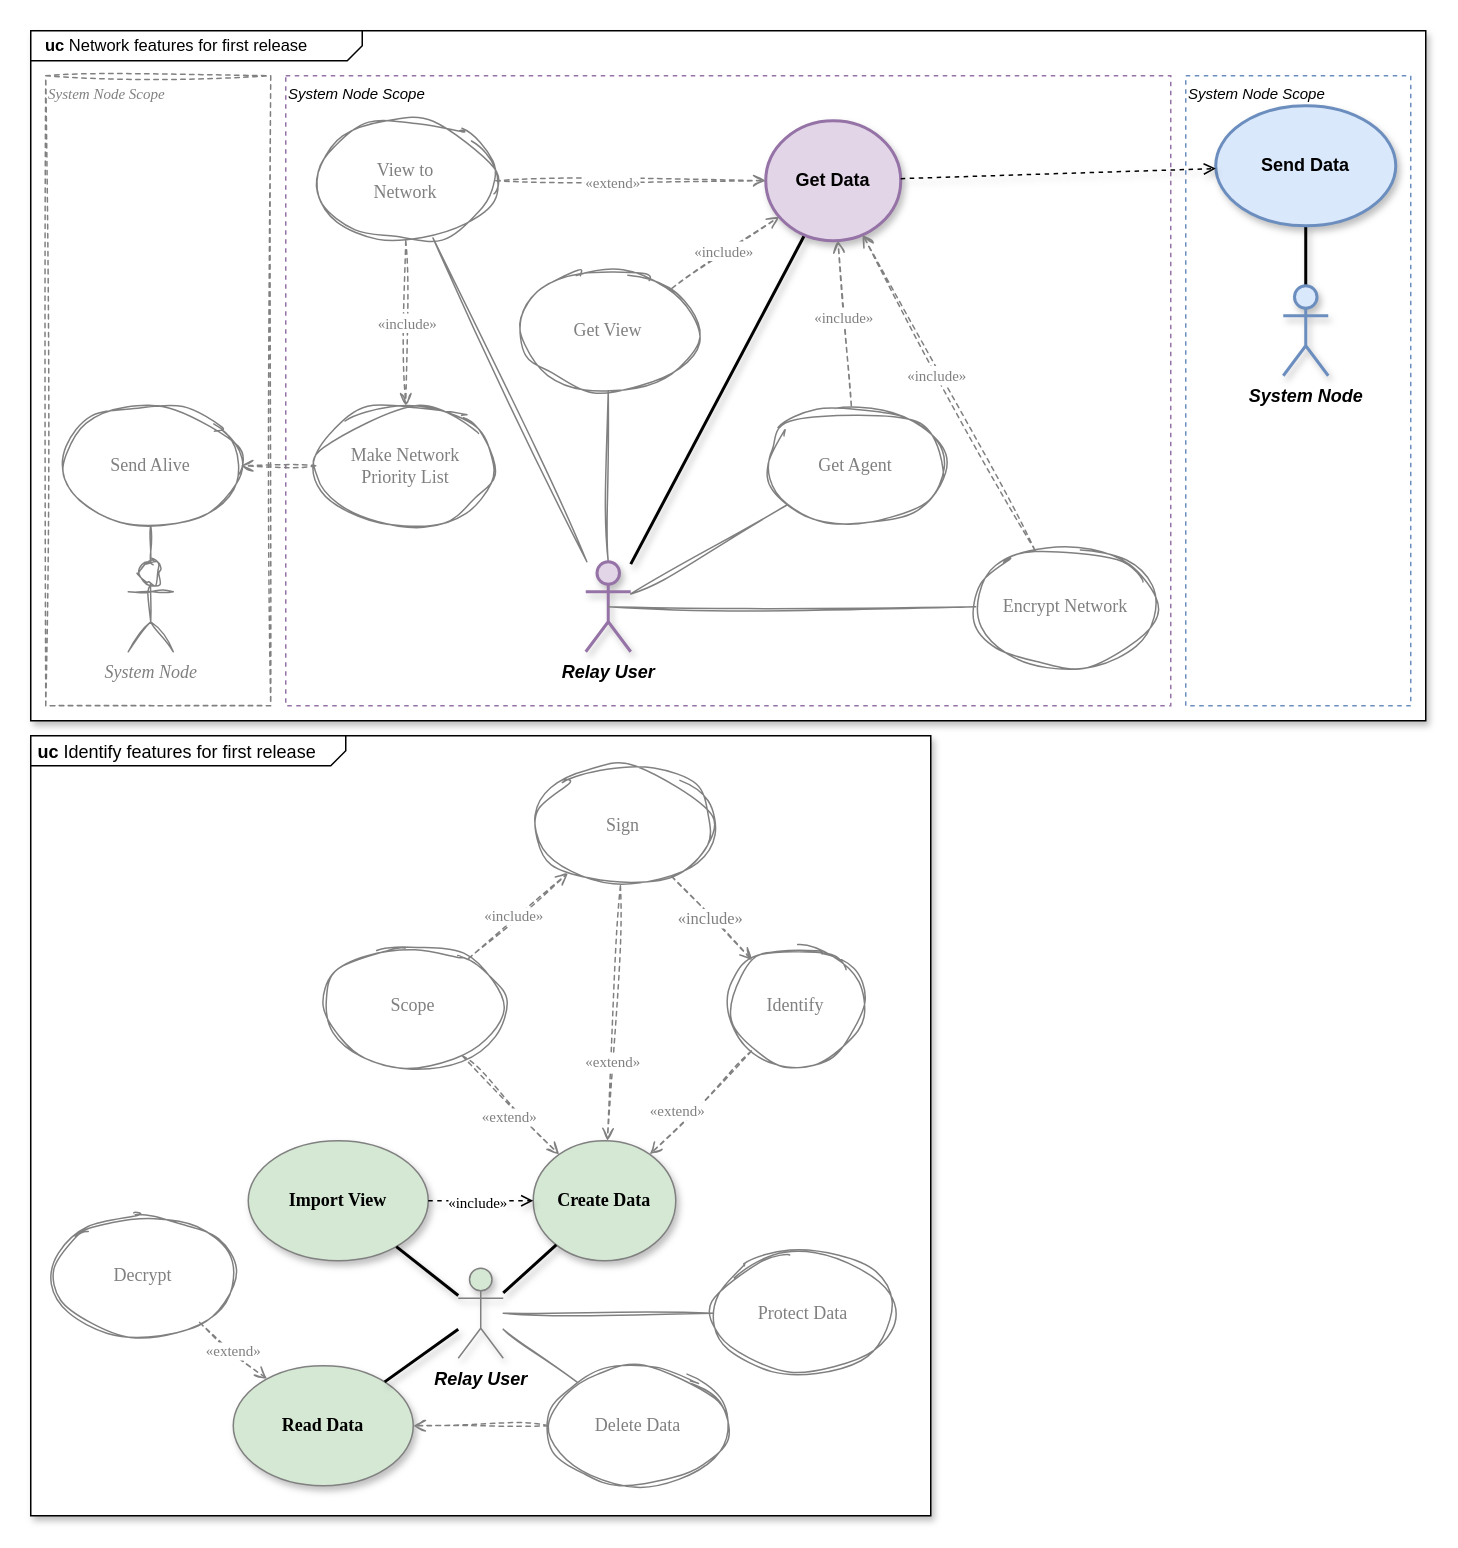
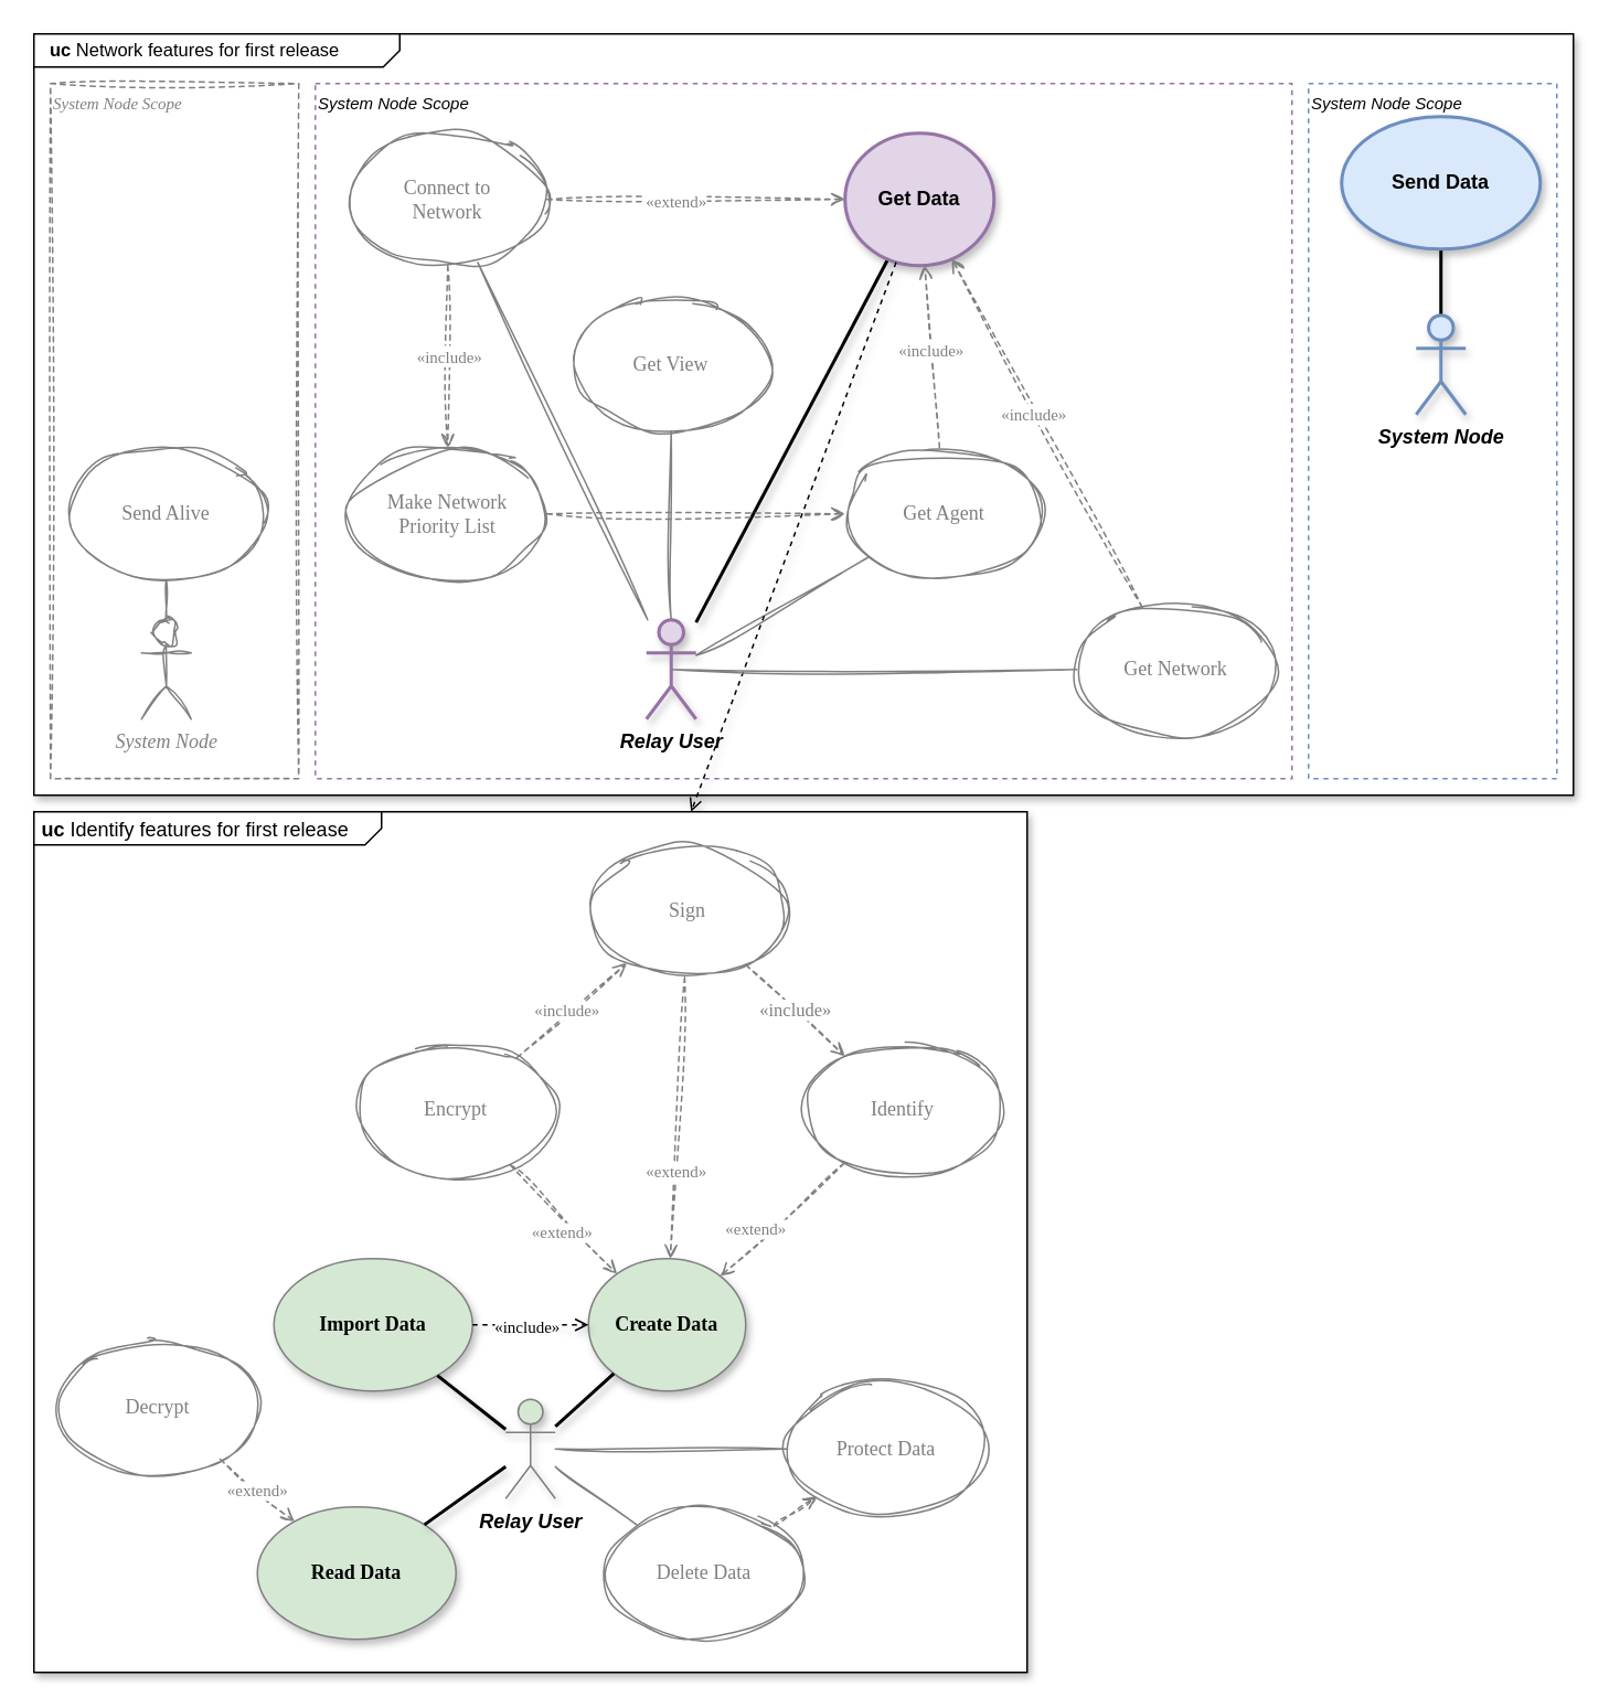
- <mxCell id="26" style="edgeStyle=none;rounded=0;orthogonalLoop=1;jettySize=auto;html=1;strokeColor=default;align=center;verticalAlign=middle;fontFamily=Comic Sans MS;fontSize=11;fontColor=#808080;labelBackgroundColor=default;endArrow=open;endFill=0;dashed=1;fillColor=#e1d5e7;strokeWidth=1;shadow=1;" edge="1" parent="1" source="12" target="19"><mxGeometry relative="1" as="geometry"><mxPoint x="553" y="290" as="sourcePoint" /><mxPoint x="547" y="250" as="targetPoint" /></mxGeometry></mxCell>
+ <mxCell id="26" style="edgeStyle=none;rounded=0;orthogonalLoop=1;jettySize=auto;html=1;strokeColor=default;align=center;verticalAlign=middle;fontFamily=Comic Sans MS;fontSize=11;fontColor=#808080;labelBackgroundColor=default;endArrow=open;endFill=0;dashed=1;fillColor=#e1d5e7;strokeWidth=1;shadow=1;" edge="1" parent="1" source="12" target="36"><mxGeometry relative="1" as="geometry"><mxPoint x="553" y="290" as="sourcePoint" /><mxPoint x="547" y="250" as="targetPoint" /></mxGeometry></mxCell>
- <mxCell id="11" value="View to&lt;div&gt;Network&lt;/div&gt;" style="ellipse;whiteSpace=wrap;html=1;fontStyle=0;strokeWidth=1;sketch=1;curveFitting=1;jiggle=2;fontFamily=Comic Sans MS;fillColor=none;strokeColor=#808080;fontColor=#808080;" vertex="1" parent="1"><mxGeometry x="210" y="80" width="120" height="80" as="geometry" /></mxCell>
+ <mxCell id="11" value="Connect to&lt;div&gt;Network&lt;/div&gt;" style="ellipse;whiteSpace=wrap;html=1;fontStyle=0;strokeWidth=1;sketch=1;curveFitting=1;jiggle=2;fontFamily=Comic Sans MS;fillColor=none;strokeColor=#808080;fontColor=#808080;" vertex="1" parent="1"><mxGeometry x="210" y="80" width="120" height="80" as="geometry" /></mxCell>
- <mxCell id="14" style="edgeStyle=none;rounded=0;orthogonalLoop=1;jettySize=auto;html=1;strokeColor=#808080;align=center;verticalAlign=middle;fontFamily=Comic Sans MS;fontSize=11;fontColor=#808080;labelBackgroundColor=default;endArrow=open;endFill=0;dashed=1;sketch=1;curveFitting=1;jiggle=2;fillColor=#f5f5f5;strokeWidth=1;" edge="1" parent="1" source="16" target="12"><mxGeometry relative="1" as="geometry" /></mxCell>
- <mxCell id="15" value="&lt;font style=&quot;font-size: 10px;&quot;&gt;«include»&lt;/font&gt;" style="edgeLabel;html=1;align=center;verticalAlign=middle;resizable=0;points=[];fontFamily=Comic Sans MS;fontSize=11;fontColor=#808080;labelBackgroundColor=default;" vertex="1" connectable="0" parent="14"><mxGeometry x="0.14" relative="1" as="geometry"><mxPoint x="-7" y="2" as="offset" /></mxGeometry></mxCell>
- <mxCell id="29" style="edgeStyle=none;rounded=0;orthogonalLoop=1;jettySize=auto;html=1;strokeColor=#808080;align=center;verticalAlign=middle;fontFamily=Comic Sans MS;fontSize=11;fontColor=#808080;labelBackgroundColor=default;endArrow=open;endFill=0;dashed=1;sketch=1;curveFitting=1;jiggle=2;fillColor=#f5f5f5;strokeWidth=1;" edge="1" parent="1" source="20" target="21"><mxGeometry relative="1" as="geometry"><mxPoint x="320" y="170" as="sourcePoint" /><mxPoint x="320" y="130" as="targetPoint" /></mxGeometry></mxCell>
+ <mxCell id="29" style="edgeStyle=none;rounded=0;orthogonalLoop=1;jettySize=auto;html=1;strokeColor=#808080;align=center;verticalAlign=middle;fontFamily=Comic Sans MS;fontSize=11;fontColor=#808080;labelBackgroundColor=default;endArrow=open;endFill=0;dashed=1;sketch=1;curveFitting=1;jiggle=2;fillColor=#f5f5f5;strokeWidth=1;" edge="1" parent="1" source="20" target="13"><mxGeometry relative="1" as="geometry"><mxPoint x="320" y="170" as="sourcePoint" /><mxPoint x="320" y="130" as="targetPoint" /></mxGeometry></mxCell>
- <mxCell id="32" value="Encrypt Network" style="ellipse;whiteSpace=wrap;html=1;fontStyle=0;strokeWidth=1;sketch=1;curveFitting=1;jiggle=2;fontFamily=Comic Sans MS;fillColor=none;strokeColor=#808080;fontColor=#808080;" vertex="1" parent="1"><mxGeometry x="650" y="364" width="120" height="80" as="geometry" /></mxCell>
+ <mxCell id="32" value="Get Network" style="ellipse;whiteSpace=wrap;html=1;fontStyle=0;strokeWidth=1;sketch=1;curveFitting=1;jiggle=2;fontFamily=Comic Sans MS;fillColor=none;strokeColor=#808080;fontColor=#808080;" vertex="1" parent="1"><mxGeometry x="650" y="364" width="120" height="80" as="geometry" /></mxCell>
- <mxCell id="47" value="Scope" style="ellipse;whiteSpace=wrap;html=1;strokeWidth=1;labelBackgroundColor=none;fillColor=none;strokeColor=#808080;fontFamily=Comic Sans MS;comic=1;shadow=0;sketch=1;curveFitting=1;jiggle=2;fontColor=#808080;fontStyle=0" vertex="1" parent="1"><mxGeometry x="215" y="630" width="120" height="80" as="geometry" /></mxCell>
+ <mxCell id="47" value="Encrypt" style="ellipse;whiteSpace=wrap;html=1;strokeWidth=1;labelBackgroundColor=none;fillColor=none;strokeColor=#808080;fontFamily=Comic Sans MS;comic=1;shadow=0;sketch=1;curveFitting=1;jiggle=2;fontColor=#808080;fontStyle=0" vertex="1" parent="1"><mxGeometry x="215" y="630" width="120" height="80" as="geometry" /></mxCell>
- <mxCell id="56" value="Identify" style="ellipse;whiteSpace=wrap;html=1;strokeWidth=1;labelBackgroundColor=none;fillColor=none;strokeColor=#808080;fontFamily=Comic Sans MS;comic=1;shadow=0;sketch=1;curveFitting=1;jiggle=2;fontColor=#808080;fontStyle=0" vertex="1" parent="1"><mxGeometry x="485" y="630" width="90" height="80" as="geometry" /></mxCell>
+ <mxCell id="56" value="Identify" style="ellipse;whiteSpace=wrap;html=1;strokeWidth=1;labelBackgroundColor=none;fillColor=none;strokeColor=#808080;fontFamily=Comic Sans MS;comic=1;shadow=0;sketch=1;curveFitting=1;jiggle=2;fontColor=#808080;fontStyle=0" vertex="1" parent="1"><mxGeometry x="485" y="630" width="120" height="80" as="geometry" /></mxCell>
- <mxCell id="53" value="Import View" style="ellipse;whiteSpace=wrap;html=1;strokeWidth=1;labelBackgroundColor=none;fillColor=#d5e8d4;strokeColor=#808080;fontFamily=Comic Sans MS;comic=1;textShadow=0;labelBorderColor=none;shadow=1;fontStyle=1;fontColor=default;" vertex="1" parent="1"><mxGeometry x="165" y="760" width="120" height="80" as="geometry" /></mxCell>
+ <mxCell id="53" value="Import Data" style="ellipse;whiteSpace=wrap;html=1;strokeWidth=1;labelBackgroundColor=none;fillColor=#d5e8d4;strokeColor=#808080;fontFamily=Comic Sans MS;comic=1;textShadow=0;labelBorderColor=none;shadow=1;fontStyle=1;fontColor=default;" vertex="1" parent="1"><mxGeometry x="165" y="760" width="120" height="80" as="geometry" /></mxCell>
- <mxCell id="40" style="edgeStyle=none;rounded=0;orthogonalLoop=1;jettySize=auto;html=1;strokeColor=#808080;align=center;verticalAlign=middle;fontFamily=Comic Sans MS;fontSize=11;fontColor=#808080;labelBackgroundColor=default;endArrow=open;endFill=0;dashed=1;sketch=1;curveFitting=1;jiggle=2;fillColor=#f5f5f5;strokeWidth=1;" edge="1" parent="1" source="39" target="37"><mxGeometry relative="1" as="geometry"><mxPoint x="617.844" y="964.185" as="sourcePoint" /></mxGeometry></mxCell>
+ <mxCell id="40" style="edgeStyle=none;rounded=0;orthogonalLoop=1;jettySize=auto;html=1;strokeColor=#808080;align=center;verticalAlign=middle;fontFamily=Comic Sans MS;fontSize=11;fontColor=#808080;labelBackgroundColor=default;endArrow=open;endFill=0;dashed=1;sketch=1;curveFitting=1;jiggle=2;fillColor=#f5f5f5;strokeWidth=1;" edge="1" parent="1" source="39" target="50"><mxGeometry relative="1" as="geometry"><mxPoint x="617.844" y="964.185" as="sourcePoint" /></mxGeometry></mxCell>
